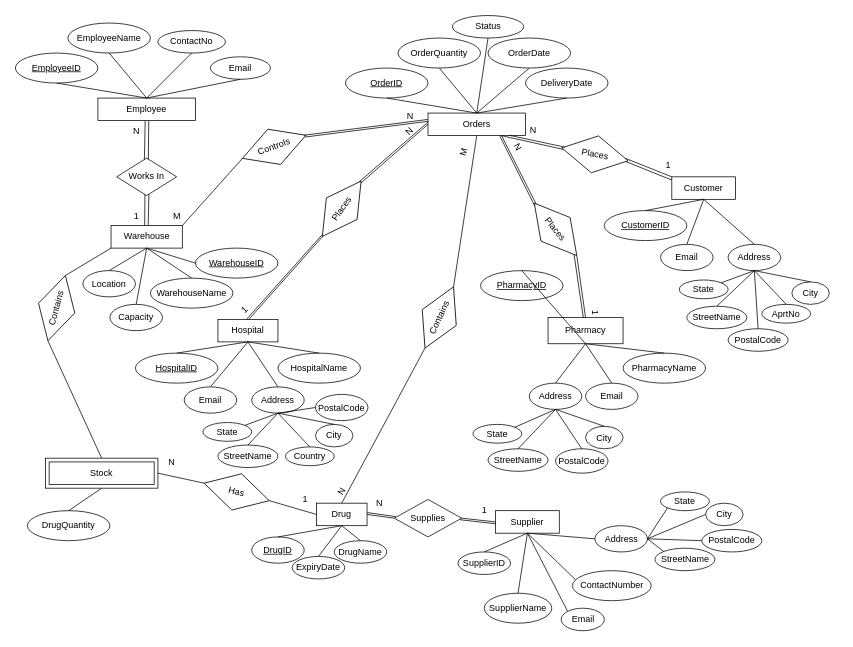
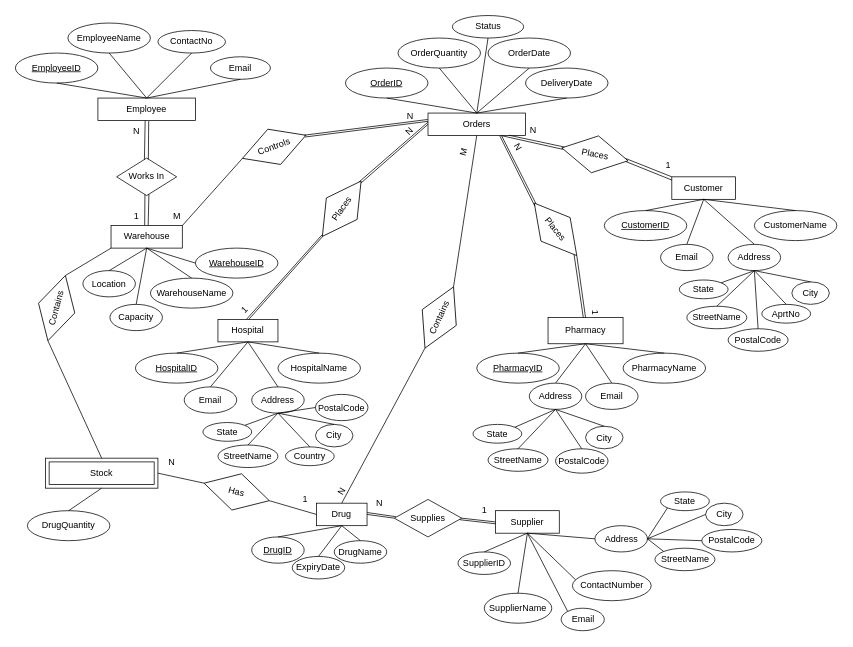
+ <mxCell id="46" value="" style="endArrow=none;html=1;rounded=0;entryX=0.5;entryY=1;entryDx=0;entryDy=0;exitX=0.5;exitY=0;exitDx=0;exitDy=0;" edge="1" parent="1" source="40" target="38"><mxGeometry width="50" height="50" relative="1" as="geometry"><mxPoint x="1015" y="335" as="sourcePoint" /><mxPoint x="975" y="275" as="targetPoint" /></mxGeometry></mxCell>
+ <mxCell id="40" value="CustomerName" style="ellipse;whiteSpace=wrap;html=1;" vertex="1" parent="1"><mxGeometry x="1005" y="280" width="110" height="40" as="geometry" /></mxCell>
- <mxCell id="56" value="&lt;u&gt;PharmacyID&lt;/u&gt;" style="ellipse;whiteSpace=wrap;html=1;" vertex="1" parent="1"><mxGeometry x="640" y="360" width="110" height="40" as="geometry" /></mxCell>
+ <mxCell id="56" value="&lt;u&gt;PharmacyID&lt;/u&gt;" style="ellipse;whiteSpace=wrap;html=1;" vertex="1" parent="1"><mxGeometry x="635" y="470" width="110" height="40" as="geometry" /></mxCell>
